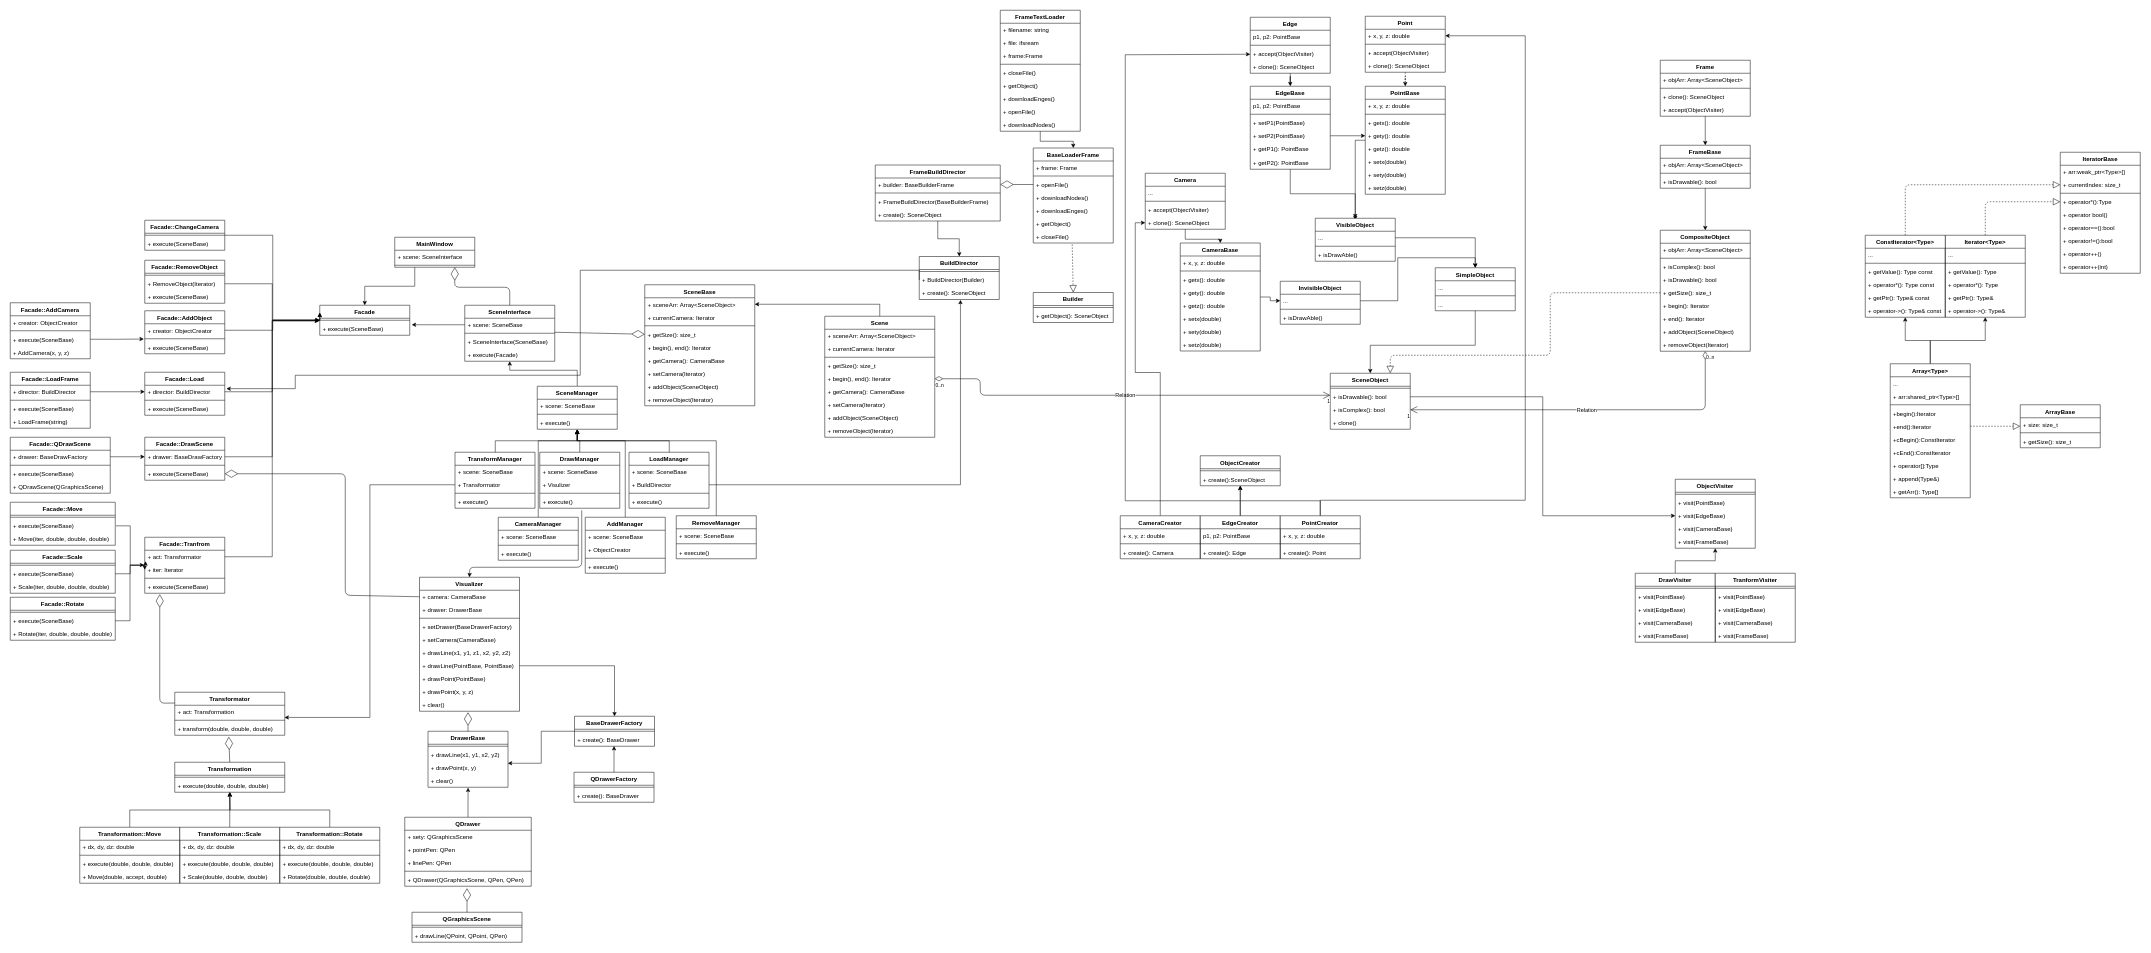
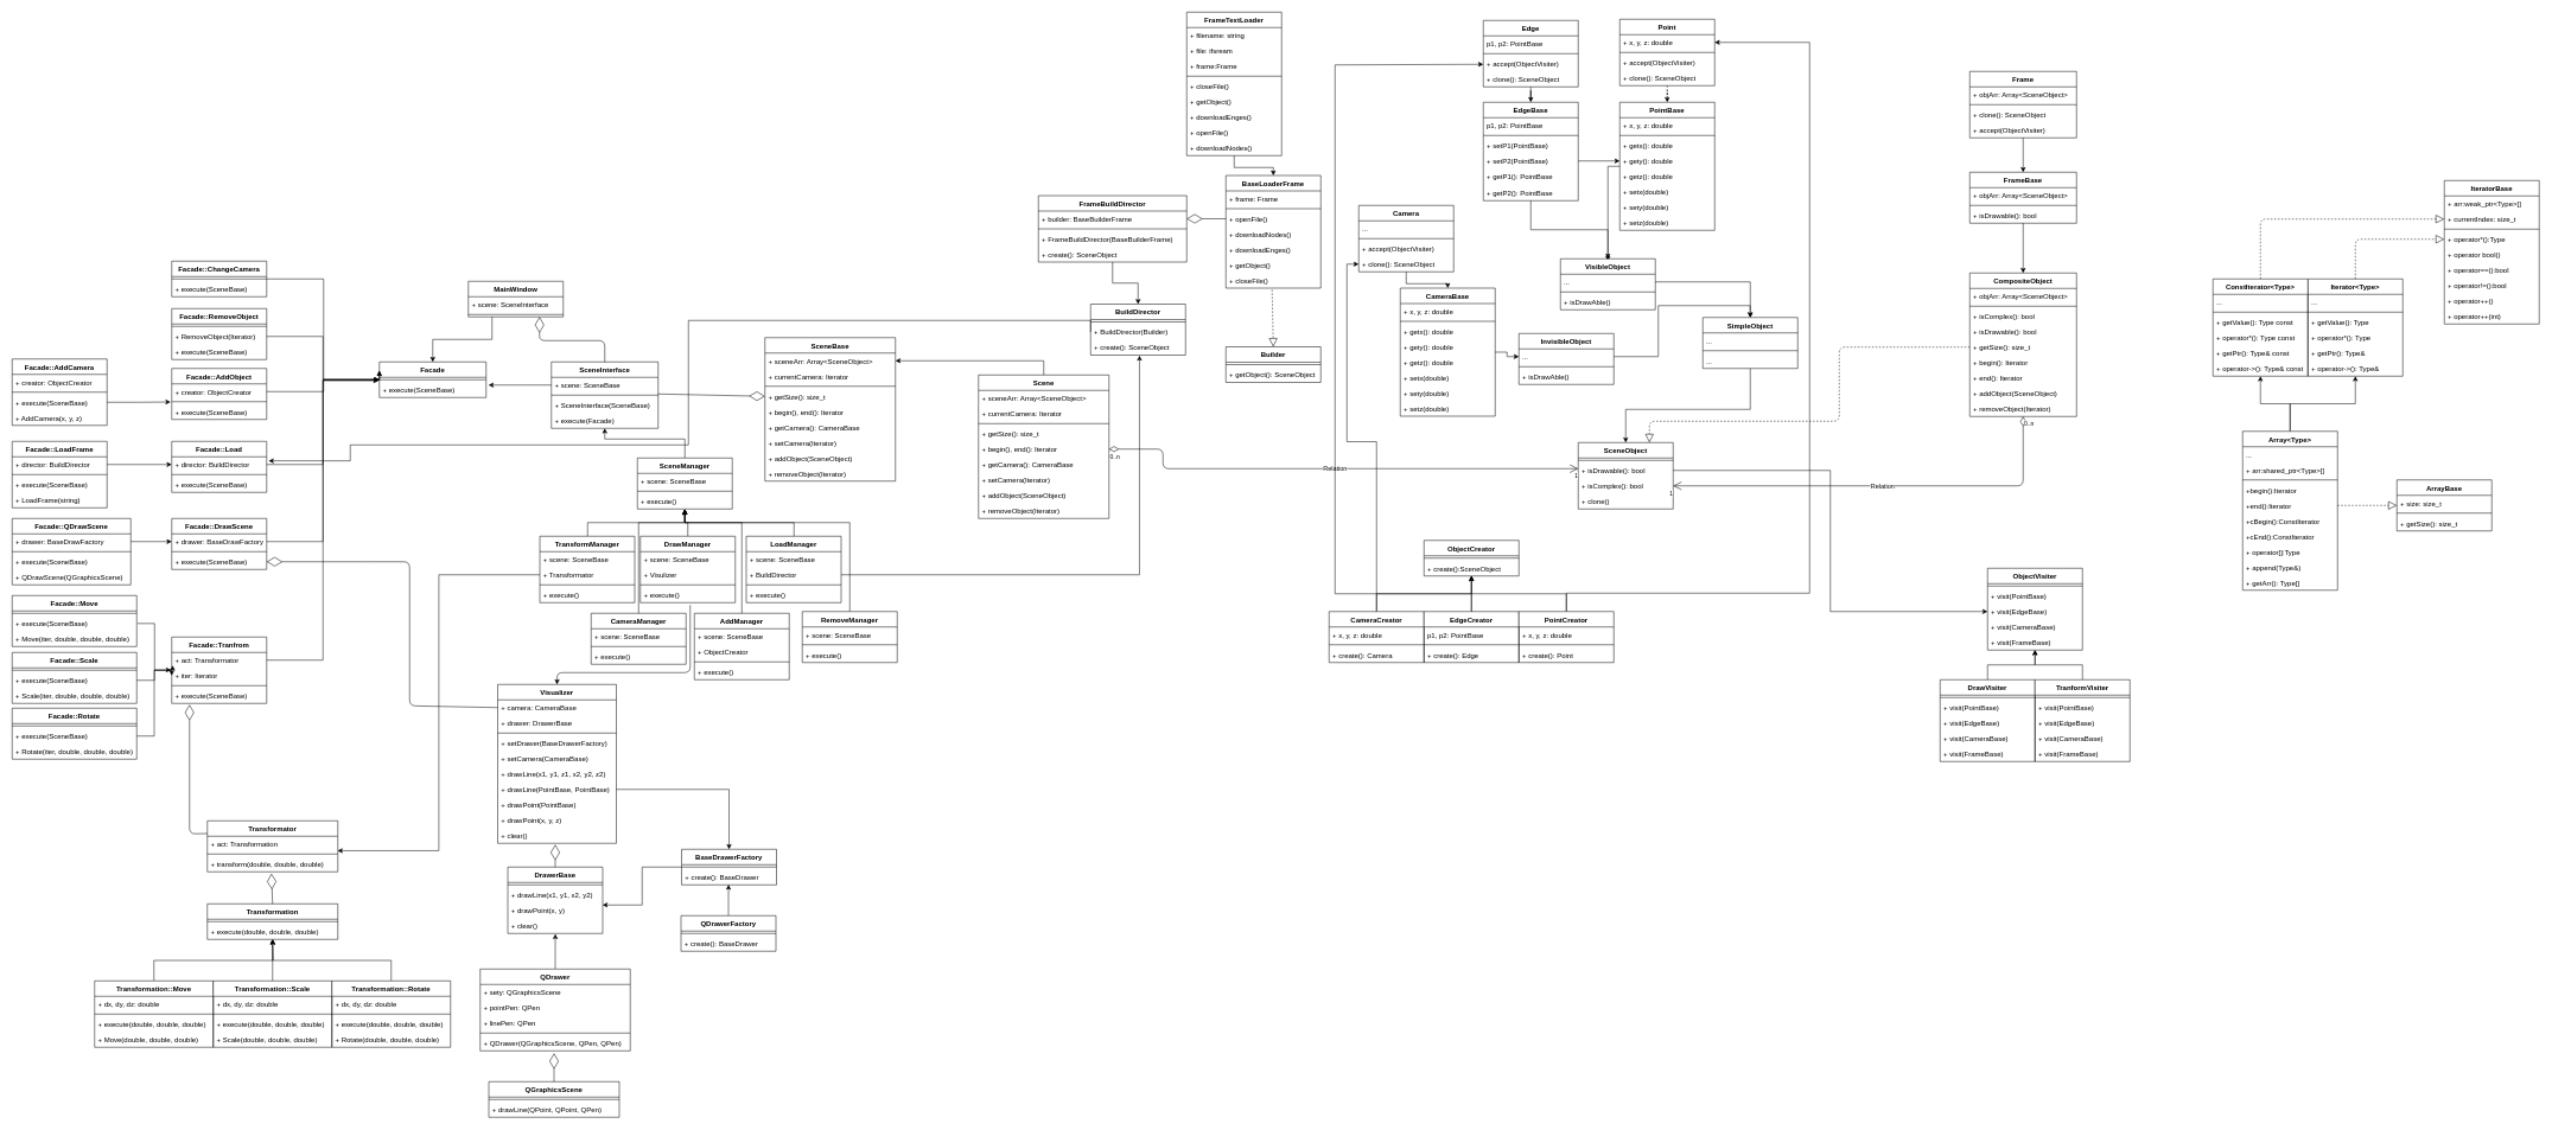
+ <mxCell id="316" style="edgeStyle=orthogonalEdgeStyle;rounded=0;orthogonalLoop=1;jettySize=auto;html=1;exitX=0.5;exitY=0;exitDx=0;exitDy=0;" parent="1" source="318" target="313" edge="1"><mxGeometry relative="1" as="geometry" /></mxCell>
+ <mxCell id="372" style="edgeStyle=orthogonalEdgeStyle;rounded=0;orthogonalLoop=1;jettySize=auto;html=1;" parent="1" source="373" target="359" edge="1"><mxGeometry relative="1" as="geometry" /></mxCell>
- <mxCell id="91" value="+ Move(double, accept, double)" style="text;strokeColor=none;fillColor=none;align=left;verticalAlign=top;spacingLeft=4;spacingRight=4;overflow=hidden;rotatable=0;points=[[0,0.5],[1,0.5]];portConstraint=eastwest;" parent="87" vertex="1"><mxGeometry y="86" width="200" height="26" as="geometry" /></mxCell>
+ <mxCell id="91" value="+ Move(double, double, double)" style="text;strokeColor=none;fillColor=none;align=left;verticalAlign=top;spacingLeft=4;spacingRight=4;overflow=hidden;rotatable=0;points=[[0,0.5],[1,0.5]];portConstraint=eastwest;" parent="87" vertex="1"><mxGeometry y="86" width="200" height="26" as="geometry" /></mxCell>
